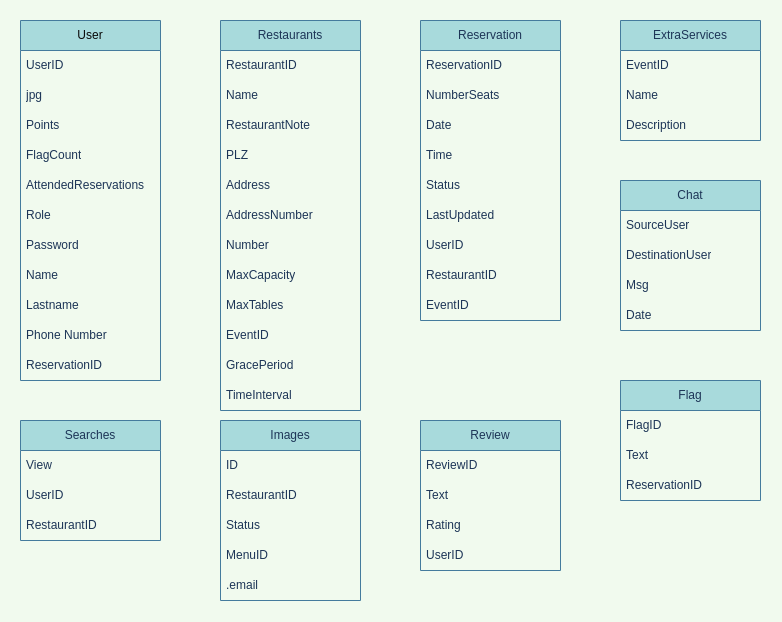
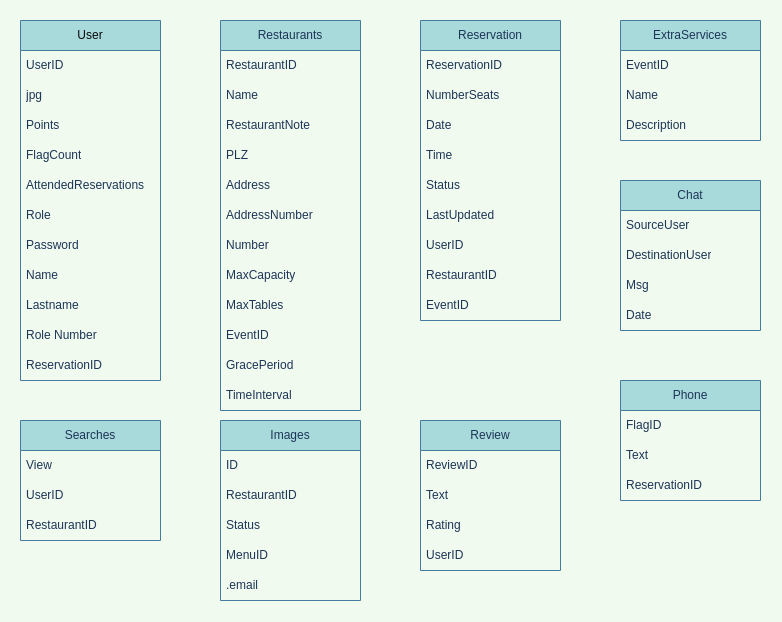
- <mxCell id="12" value="Phone Number" style="text;strokeColor=none;fillColor=none;align=left;verticalAlign=middle;spacingLeft=4;spacingRight=4;overflow=hidden;points=[[0,0.5],[1,0.5]];portConstraint=eastwest;rotatable=0;whiteSpace=wrap;html=1;fontColor=#1D3557;" vertex="1" parent="2"><mxGeometry y="300" width="140" height="30" as="geometry" /></mxCell>
+ <mxCell id="12" value="Role Number" style="text;strokeColor=none;fillColor=none;align=left;verticalAlign=middle;spacingLeft=4;spacingRight=4;overflow=hidden;points=[[0,0.5],[1,0.5]];portConstraint=eastwest;rotatable=0;whiteSpace=wrap;html=1;fontColor=#1D3557;" vertex="1" parent="2"><mxGeometry y="300" width="140" height="30" as="geometry" /></mxCell>
- <mxCell id="57" value="Flag" style="swimlane;fontStyle=0;childLayout=stackLayout;horizontal=1;startSize=30;horizontalStack=0;resizeParent=1;resizeParentMax=0;resizeLast=0;collapsible=1;marginBottom=0;whiteSpace=wrap;html=1;strokeColor=#457B9D;fontColor=#1D3557;fillColor=#A8DADC;" vertex="1" parent="1"><mxGeometry x="620" y="380" width="140" height="120" as="geometry" /></mxCell>
+ <mxCell id="57" value="Phone" style="swimlane;fontStyle=0;childLayout=stackLayout;horizontal=1;startSize=30;horizontalStack=0;resizeParent=1;resizeParentMax=0;resizeLast=0;collapsible=1;marginBottom=0;whiteSpace=wrap;html=1;strokeColor=#457B9D;fontColor=#1D3557;fillColor=#A8DADC;" vertex="1" parent="1"><mxGeometry x="620" y="380" width="140" height="120" as="geometry" /></mxCell>
